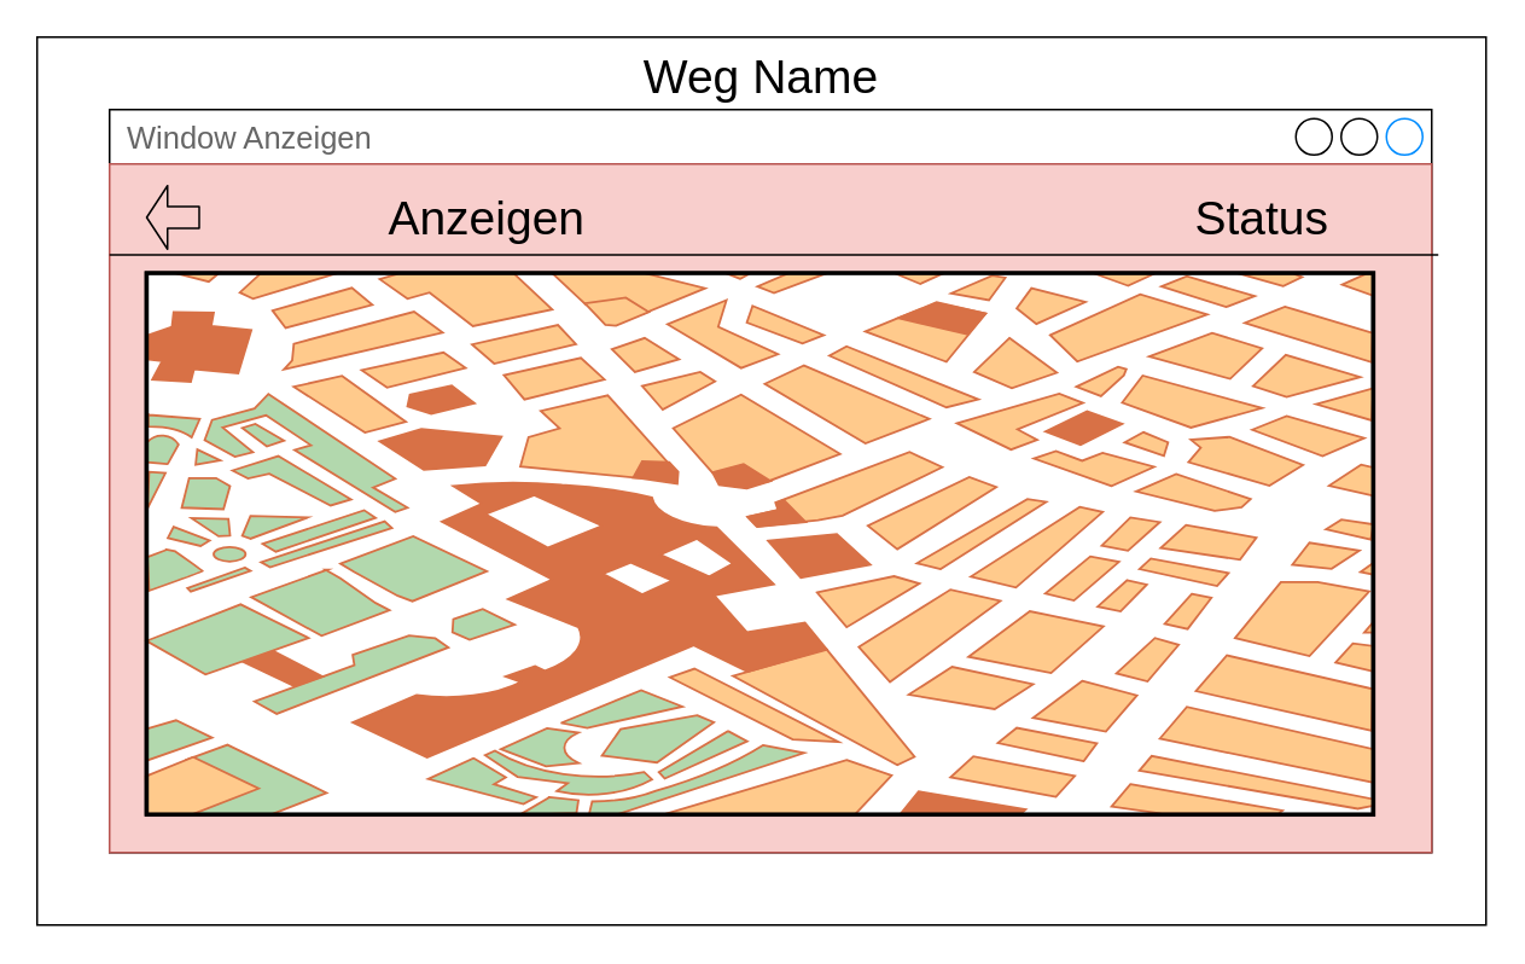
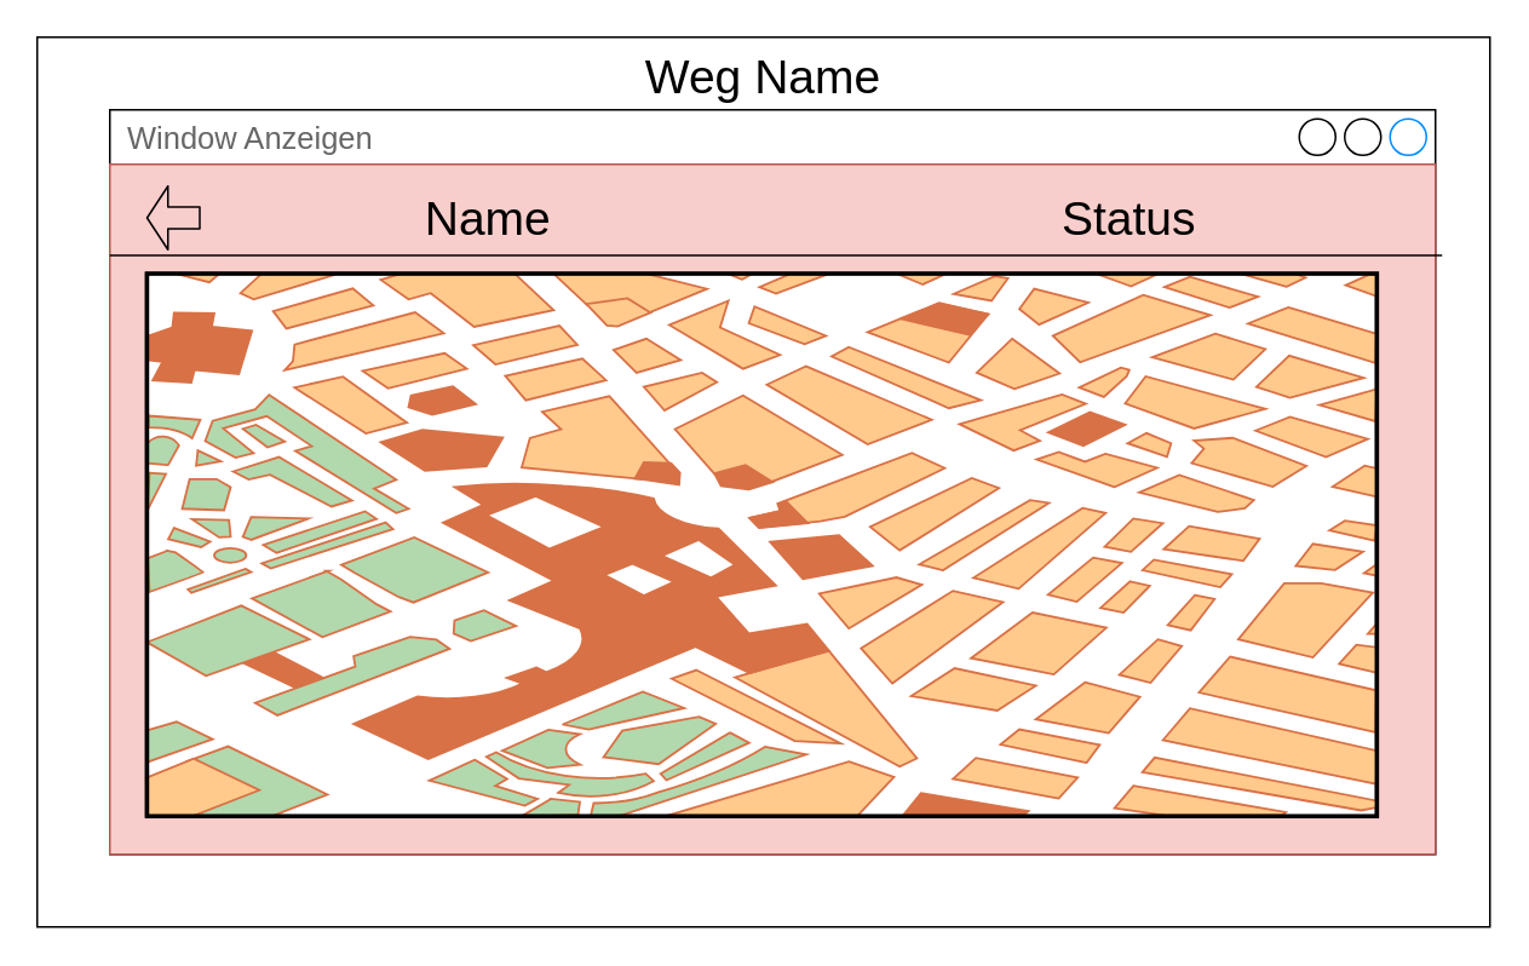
- <mxCell id="5" value="Anzeigen" style="text;html=1;strokeColor=none;fillColor=none;align=center;verticalAlign=middle;whiteSpace=wrap;rounded=0;fontSize=26;" vertex="1" parent="1"><mxGeometry x="200" y="110" width="137" height="20" as="geometry" /></mxCell>
+ <mxCell id="5" value="Name" style="text;html=1;strokeColor=none;fillColor=none;align=center;verticalAlign=middle;whiteSpace=wrap;rounded=0;fontSize=26;" vertex="1" parent="1"><mxGeometry x="200" y="110" width="137" height="20" as="geometry" /></mxCell>
- <mxCell id="7" value="Status" style="text;html=1;strokeColor=none;fillColor=none;align=center;verticalAlign=middle;whiteSpace=wrap;rounded=0;fontSize=26;" vertex="1" parent="1"><mxGeometry x="628" y="110" width="137" height="20" as="geometry" /></mxCell>
+ <mxCell id="7" value="Status" style="text;html=1;strokeColor=none;fillColor=none;align=center;verticalAlign=middle;whiteSpace=wrap;rounded=0;fontSize=26;" vertex="1" parent="1"><mxGeometry x="553" y="110" width="137" height="20" as="geometry" /></mxCell>
